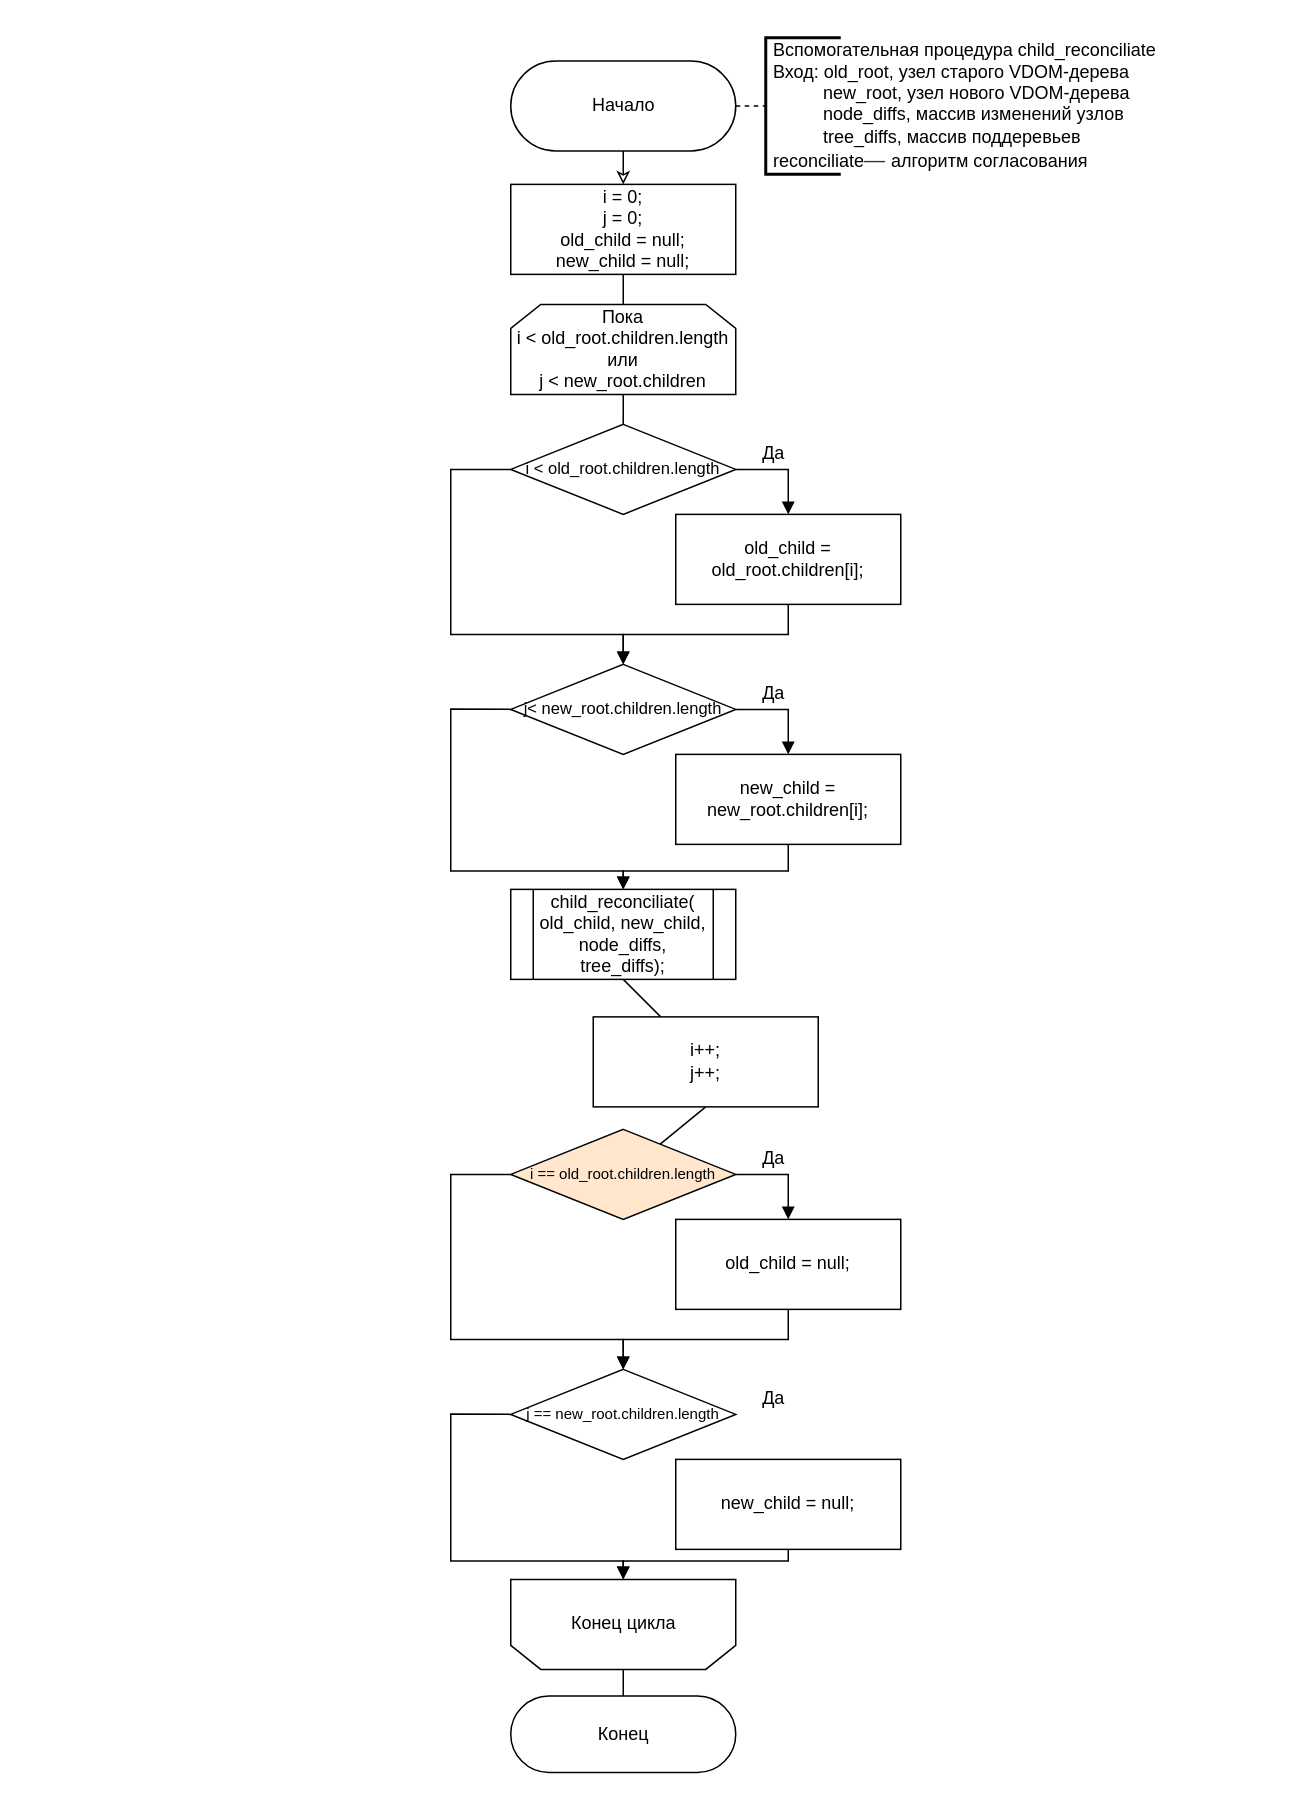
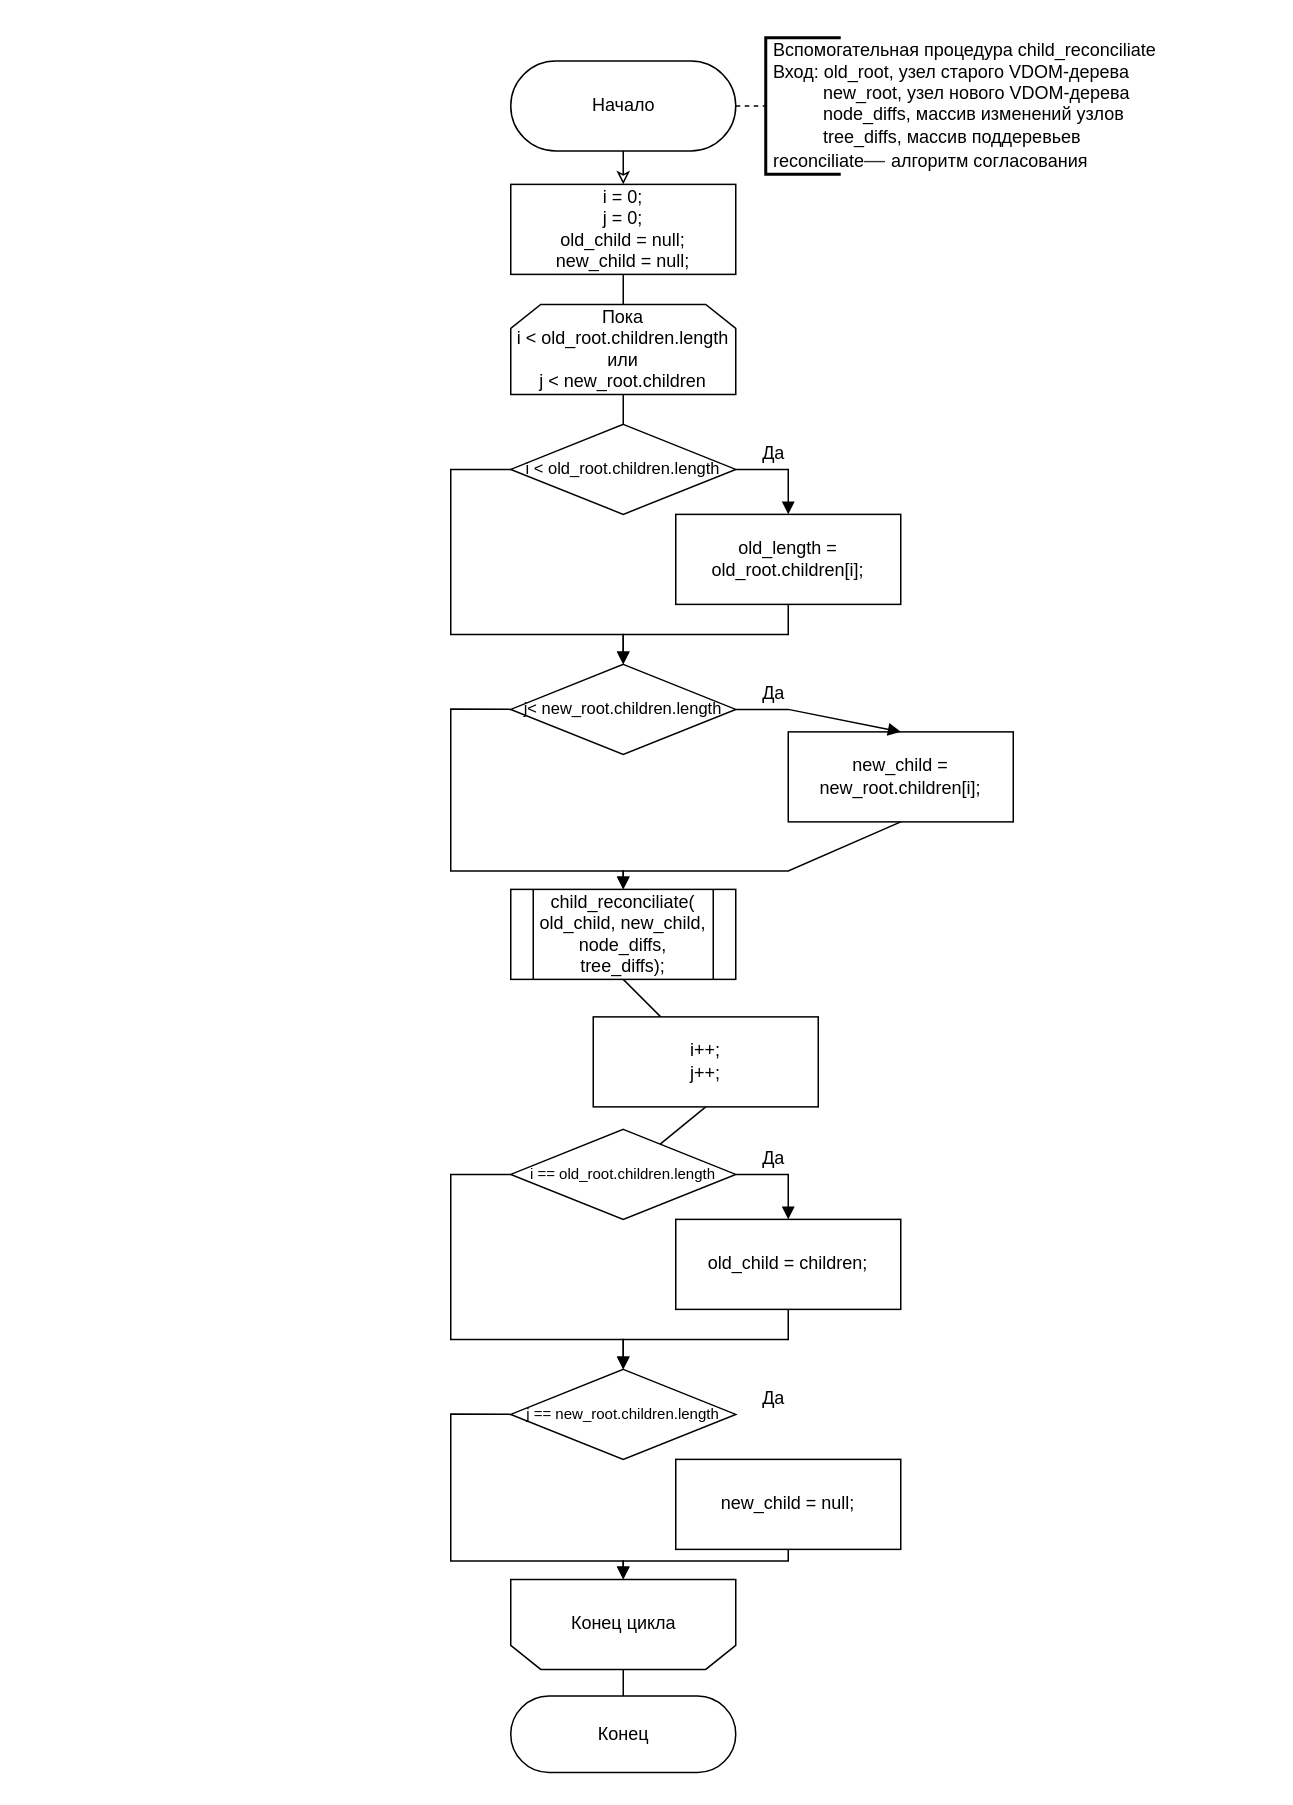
- <mxCell id="13" value="old_child = old_root.children[i];" style="rounded=0;whiteSpace=wrap;html=1;" parent="1" vertex="1"><mxGeometry x="450" y="342.25" width="150" height="60" as="geometry" /></mxCell>
+ <mxCell id="13" value="old_length = old_root.children[i];" style="rounded=0;whiteSpace=wrap;html=1;" parent="1" vertex="1"><mxGeometry x="450" y="342.25" width="150" height="60" as="geometry" /></mxCell>
- <mxCell id="21" value="new_child = new_root.children[i];" style="rounded=0;whiteSpace=wrap;html=1;" vertex="1" parent="1"><mxGeometry x="450" y="502.25" width="150" height="60" as="geometry" /></mxCell>
+ <mxCell id="21" value="new_child = new_root.children[i];" style="rounded=0;whiteSpace=wrap;html=1;" vertex="1" parent="1"><mxGeometry x="525" y="487.25" width="150" height="60" as="geometry" /></mxCell>
- <mxCell id="35" value="&lt;span style=&quot;font-size: 10px&quot;&gt;i == old_root.children.length&lt;/span&gt;" style="rhombus;whiteSpace=wrap;html=1;rotation=0;fontSize=11;fillColor=#ffe6cc;" vertex="1" parent="1"><mxGeometry x="340" y="752.25" width="150" height="60" as="geometry" /></mxCell>
+ <mxCell id="35" value="&lt;span style=&quot;font-size: 10px&quot;&gt;i == old_root.children.length&lt;/span&gt;" style="rhombus;whiteSpace=wrap;html=1;rotation=0;fontSize=11;" vertex="1" parent="1"><mxGeometry x="340" y="752.25" width="150" height="60" as="geometry" /></mxCell>
- <mxCell id="31" value="old_child = null;" style="rounded=0;whiteSpace=wrap;html=1;" vertex="1" parent="1"><mxGeometry x="450" y="812.25" width="150" height="60" as="geometry" /></mxCell>
+ <mxCell id="31" value="old_child = children;" style="rounded=0;whiteSpace=wrap;html=1;" vertex="1" parent="1"><mxGeometry x="450" y="812.25" width="150" height="60" as="geometry" /></mxCell>
